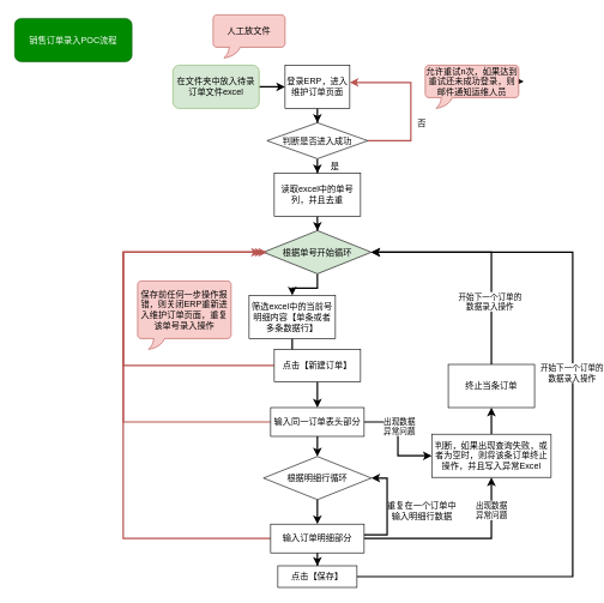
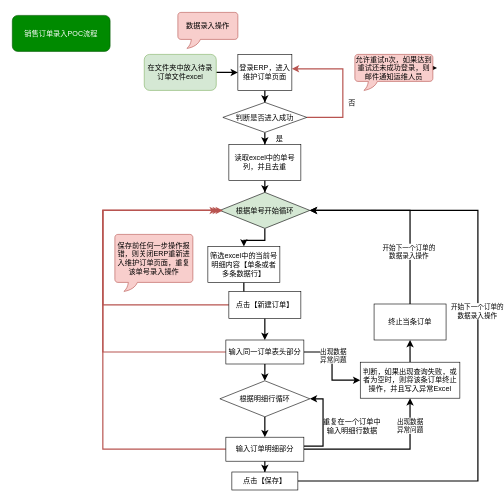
- <mxCell id="17" value="人工放文件" style="whiteSpace=wrap;html=1;shape=mxgraph.basic.roundRectCallout;dx=30;dy=15;size=5;boundedLbl=1;fillColor=#f8cecc;strokeColor=#b85450;" vertex="1" parent="1"><mxGeometry x="295.94" y="20" width="100" height="60" as="geometry" /></mxCell>
+ <mxCell id="17" value="数据录入操作" style="whiteSpace=wrap;html=1;shape=mxgraph.basic.roundRectCallout;dx=30;dy=15;size=5;boundedLbl=1;fillColor=#f8cecc;strokeColor=#b85450;" vertex="1" parent="1"><mxGeometry x="295.94" y="20" width="100" height="60" as="geometry" /></mxCell>
